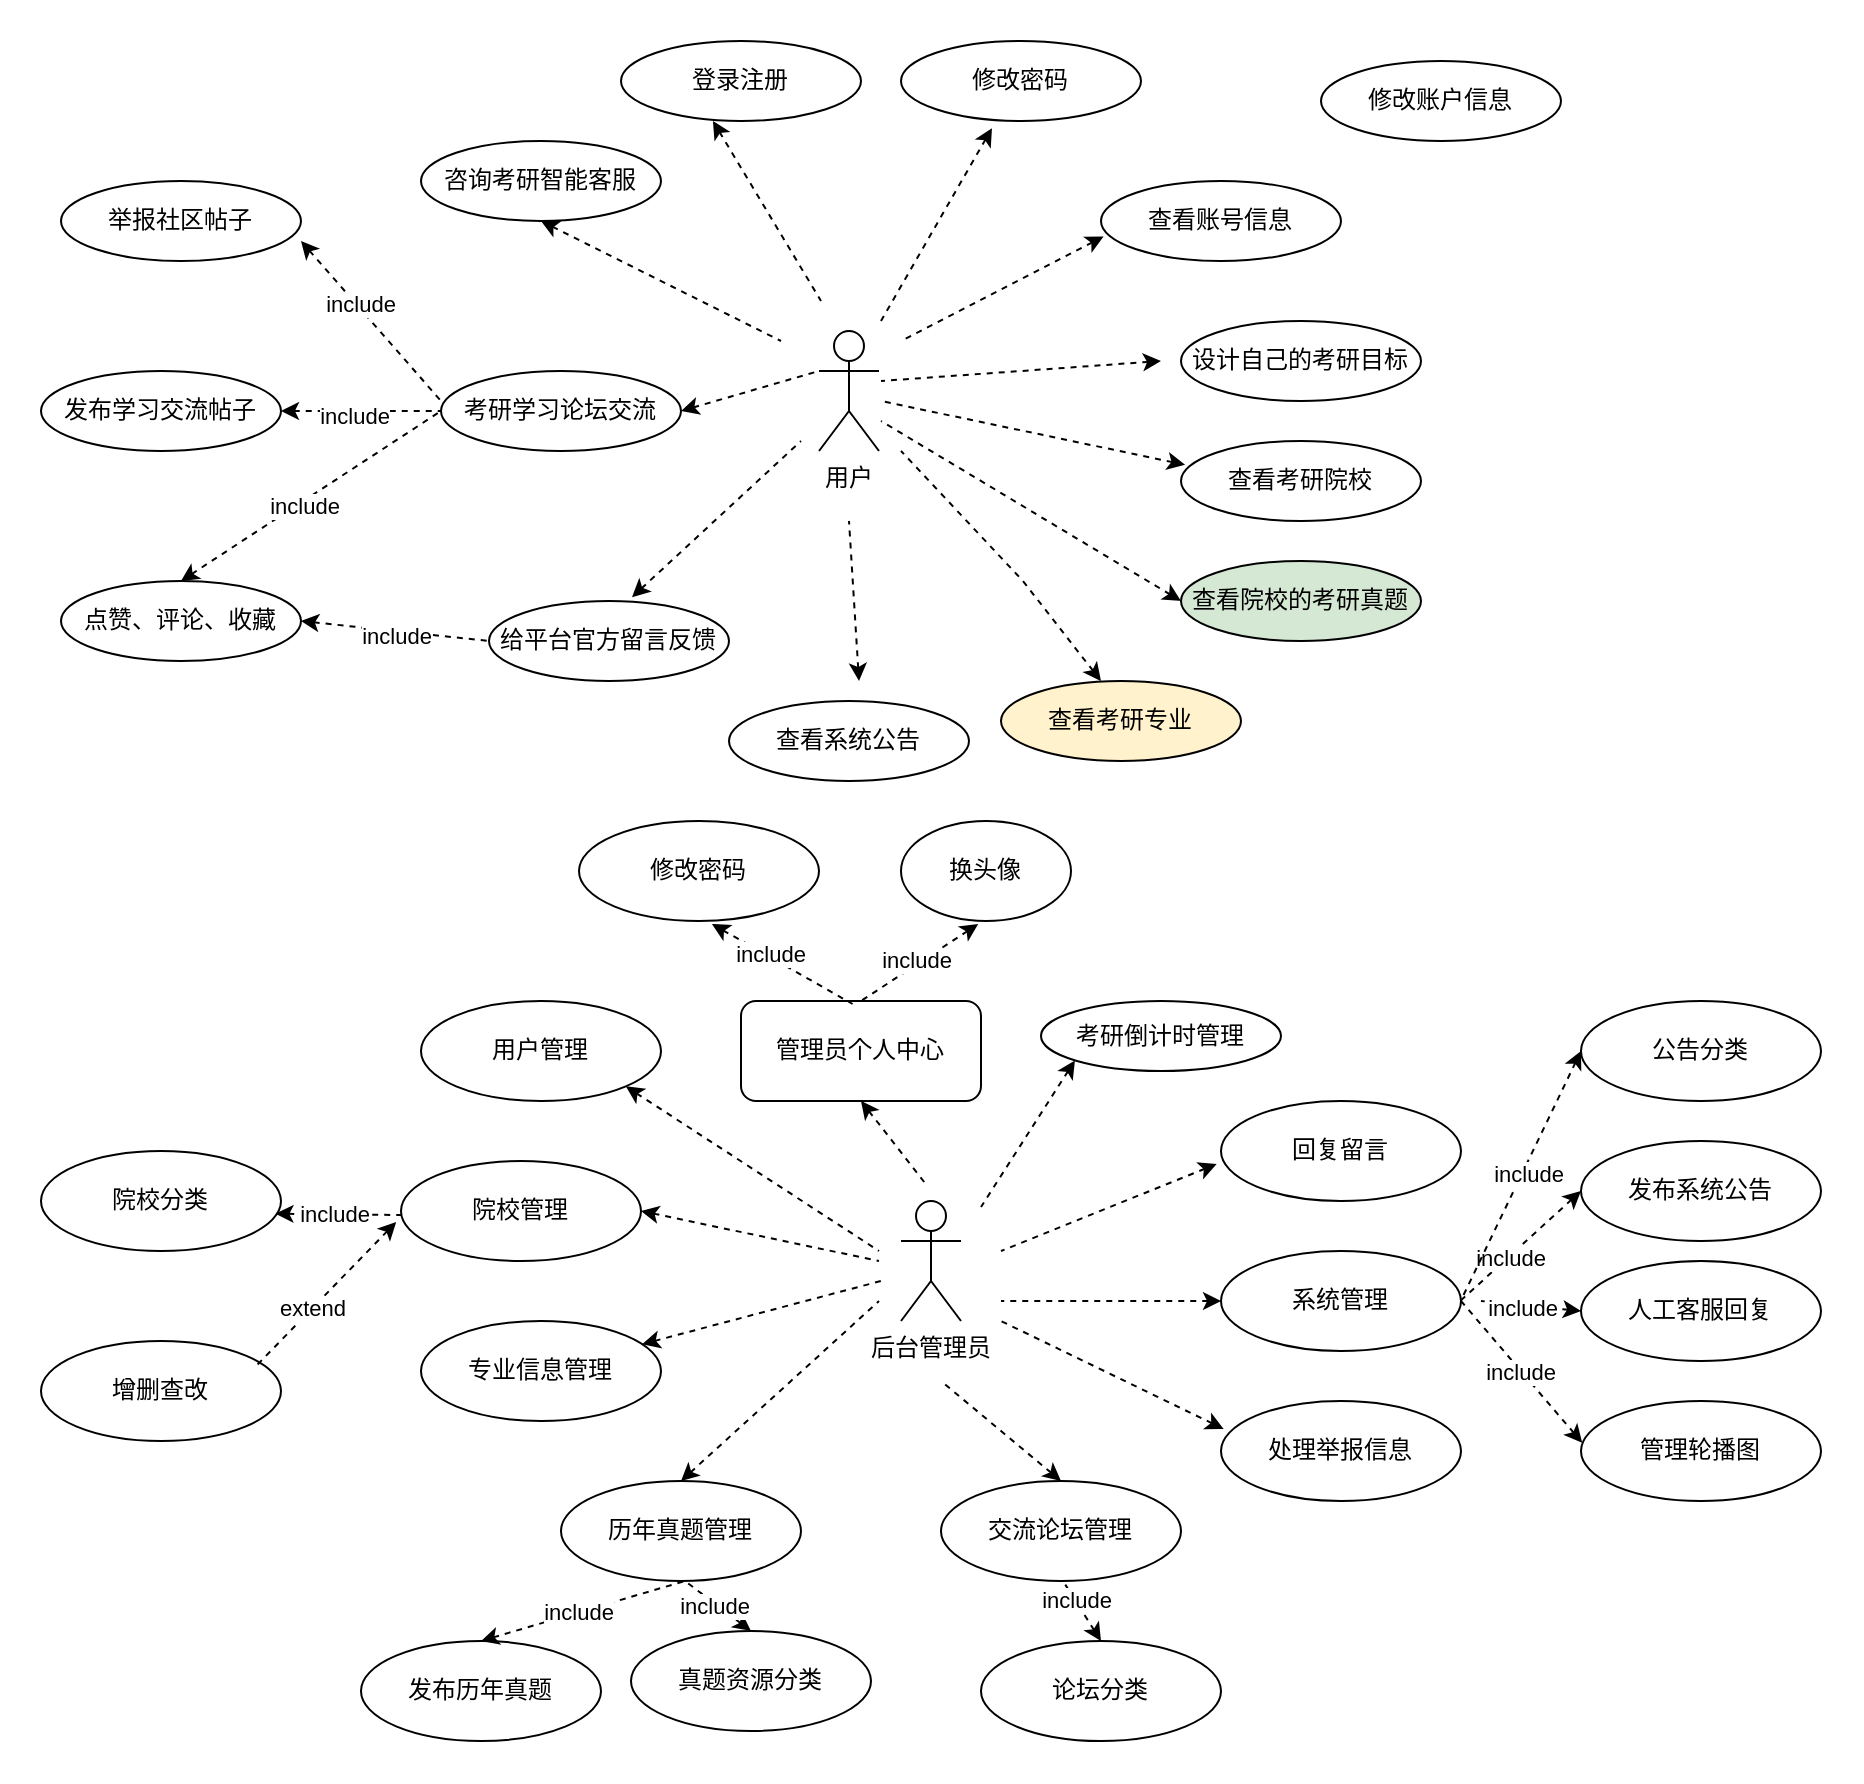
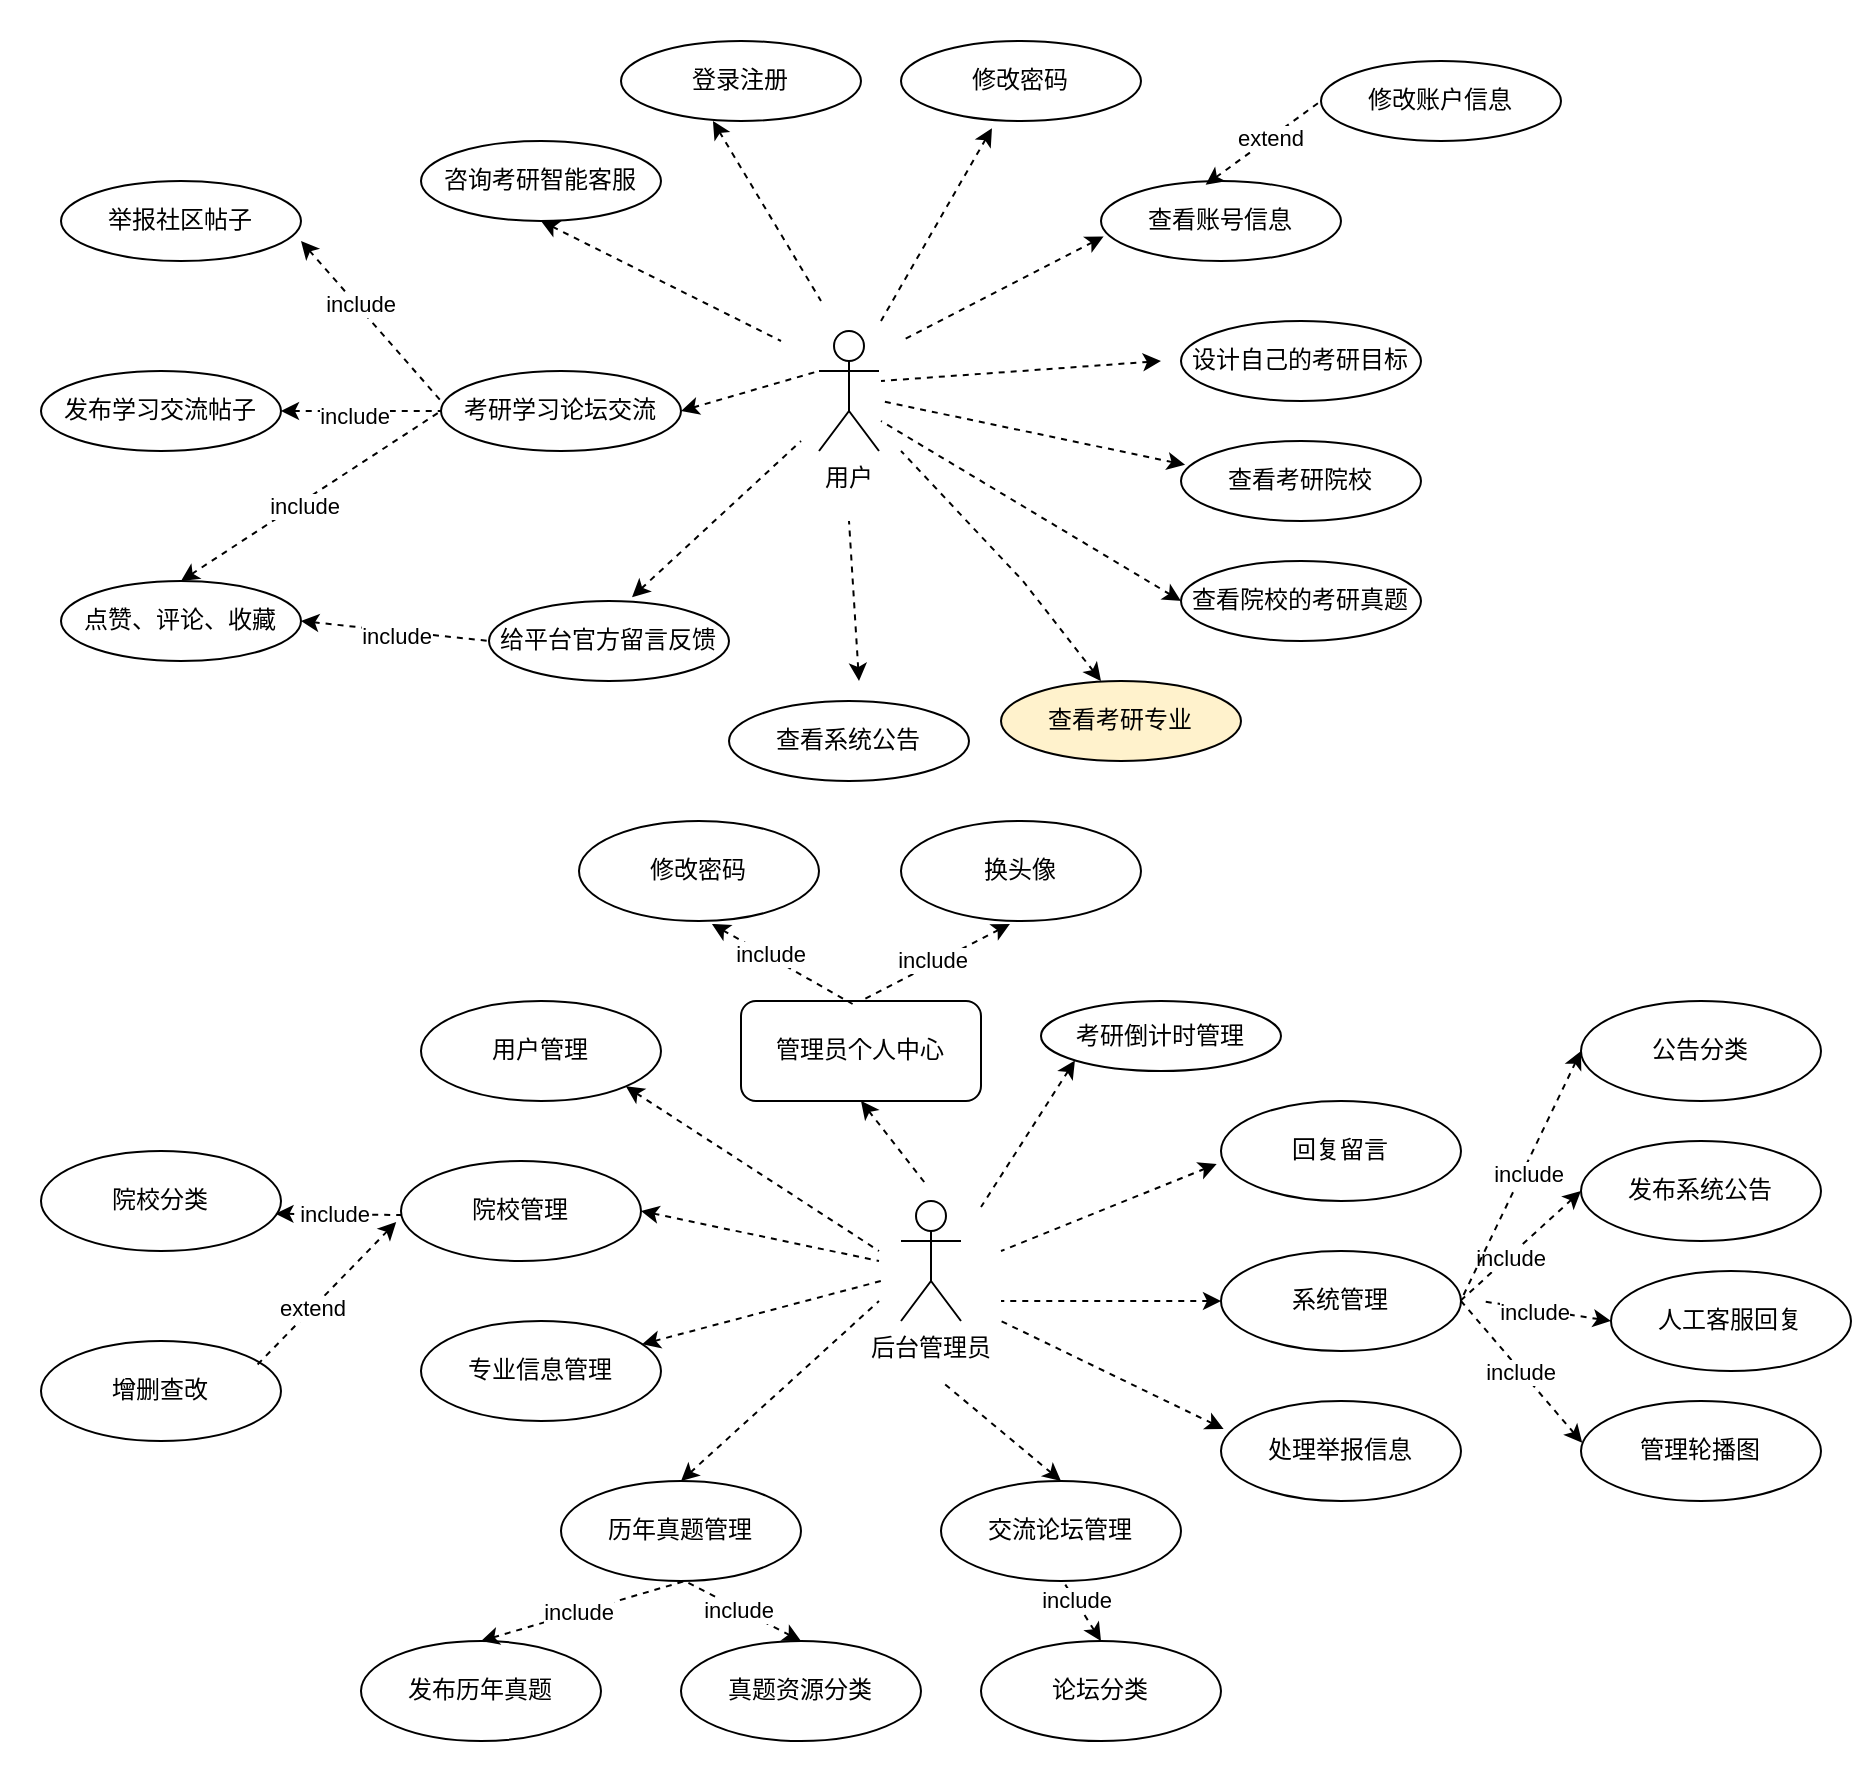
+ <mxCell id="35" value="" style="endArrow=none;dashed=1;html=1;rounded=0;exitX=0.436;exitY=0.047;exitDx=0;exitDy=0;startArrow=classic;startFill=1;exitPerimeter=0;entryX=0;entryY=0.5;entryDx=0;entryDy=0;" parent="1" source="4" target="33" edge="1"><mxGeometry width="50" height="50" relative="1" as="geometry"><mxPoint x="608" y="0" as="sourcePoint" /><mxPoint x="612" y="90" as="targetPoint" /><Array as="points"><mxPoint x="660" y="50" /></Array></mxGeometry></mxCell>
+ <mxCell id="36" value="extend" style="edgeLabel;html=1;align=center;verticalAlign=middle;resizable=0;points=[];" parent="35" vertex="1" connectable="0"><mxGeometry x="0.124" relative="1" as="geometry"><mxPoint as="offset" /></mxGeometry></mxCell>
- <mxCell id="8" value="查看院校的考研真题" style="ellipse;whiteSpace=wrap;html=1;fillColor=#d5e8d4;" parent="1" vertex="1"><mxGeometry x="590" y="280" width="120" height="40" as="geometry" /></mxCell>
+ <mxCell id="8" value="查看院校的考研真题" style="ellipse;whiteSpace=wrap;html=1;" parent="1" vertex="1"><mxGeometry x="590" y="280" width="120" height="40" as="geometry" /></mxCell>
- <mxCell id="54" value="换头像" style="ellipse;whiteSpace=wrap;html=1;" parent="1" vertex="1"><mxGeometry x="450" y="410" width="85" height="50" as="geometry" /></mxCell>
+ <mxCell id="54" value="换头像" style="ellipse;whiteSpace=wrap;html=1;" parent="1" vertex="1"><mxGeometry x="450" y="410" width="120" height="50" as="geometry" /></mxCell>
- <mxCell id="90" value="人工客服回复" style="ellipse;whiteSpace=wrap;html=1;" parent="1" vertex="1"><mxGeometry x="790" y="630" width="120" height="50" as="geometry" /></mxCell>
+ <mxCell id="90" value="人工客服回复" style="ellipse;whiteSpace=wrap;html=1;" parent="1" vertex="1"><mxGeometry x="805" y="635" width="120" height="50" as="geometry" /></mxCell>
- <mxCell id="42" value="真题资源分类" style="ellipse;whiteSpace=wrap;html=1;" parent="1" vertex="1"><mxGeometry x="315" y="815" width="120" height="50" as="geometry" /></mxCell>
+ <mxCell id="42" value="真题资源分类" style="ellipse;whiteSpace=wrap;html=1;" parent="1" vertex="1"><mxGeometry x="340" y="820" width="120" height="50" as="geometry" /></mxCell>
